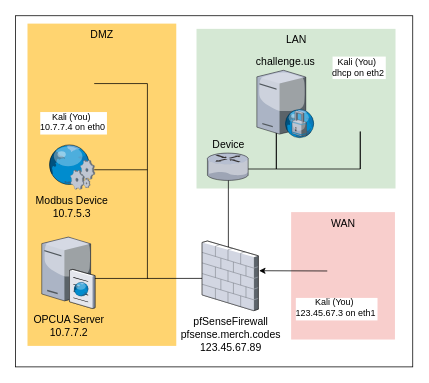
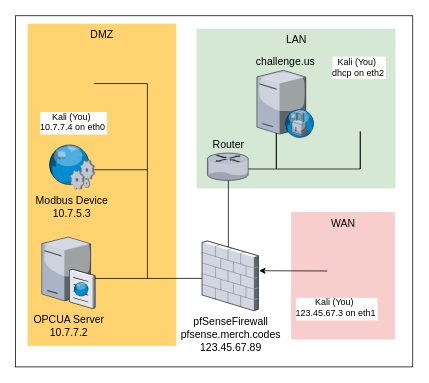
- <mxCell id="21" value="Device" style="verticalLabelPosition=top;aspect=fixed;html=1;verticalAlign=bottom;strokeColor=none;shape=mxgraph.citrix.router;fillColor=#66B2FF;gradientColor=#0066CC;fontSize=14;labelPosition=center;align=center;" vertex="1" parent="1"><mxGeometry x="276" y="203.75" width="55" height="36.5" as="geometry" /></mxCell>
+ <mxCell id="21" value="Router" style="verticalLabelPosition=top;aspect=fixed;html=1;verticalAlign=bottom;strokeColor=none;shape=mxgraph.citrix.router;fillColor=#66B2FF;gradientColor=#0066CC;fontSize=14;labelPosition=center;align=center;" vertex="1" parent="1"><mxGeometry x="276" y="203.75" width="55" height="36.5" as="geometry" /></mxCell>
